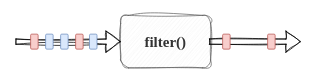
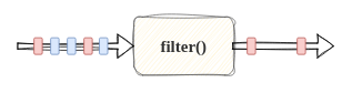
- <mxCell id="2" value="filter()" style="rounded=1;whiteSpace=wrap;html=1;sketch=1;hachureGap=4;jiggle=2;curveFitting=1;fontFamily=Architects Daughter;fontSource=https%3A%2F%2Ffonts.googleapis.com%2Fcss%3Ffamily%3DArchitects%2BDaughter;fontSize=20;fillColor=#f5f5f5;strokeColor=#666666;fontStyle=1;fontColor=#333333;" vertex="1" parent="1"><mxGeometry x="160" y="20" width="120" height="70" as="geometry" /></mxCell>
+ <mxCell id="2" value="filter()" style="rounded=1;whiteSpace=wrap;html=1;sketch=1;hachureGap=4;jiggle=2;curveFitting=1;fontFamily=Architects Daughter;fontSource=https%3A%2F%2Ffonts.googleapis.com%2Fcss%3Ffamily%3DArchitects%2BDaughter;fontSize=20;fillColor=#fff2cc;strokeColor=#666666;fontStyle=1;fontColor=#333333;" vertex="1" parent="1"><mxGeometry x="160" y="20" width="120" height="70" as="geometry" /></mxCell>
